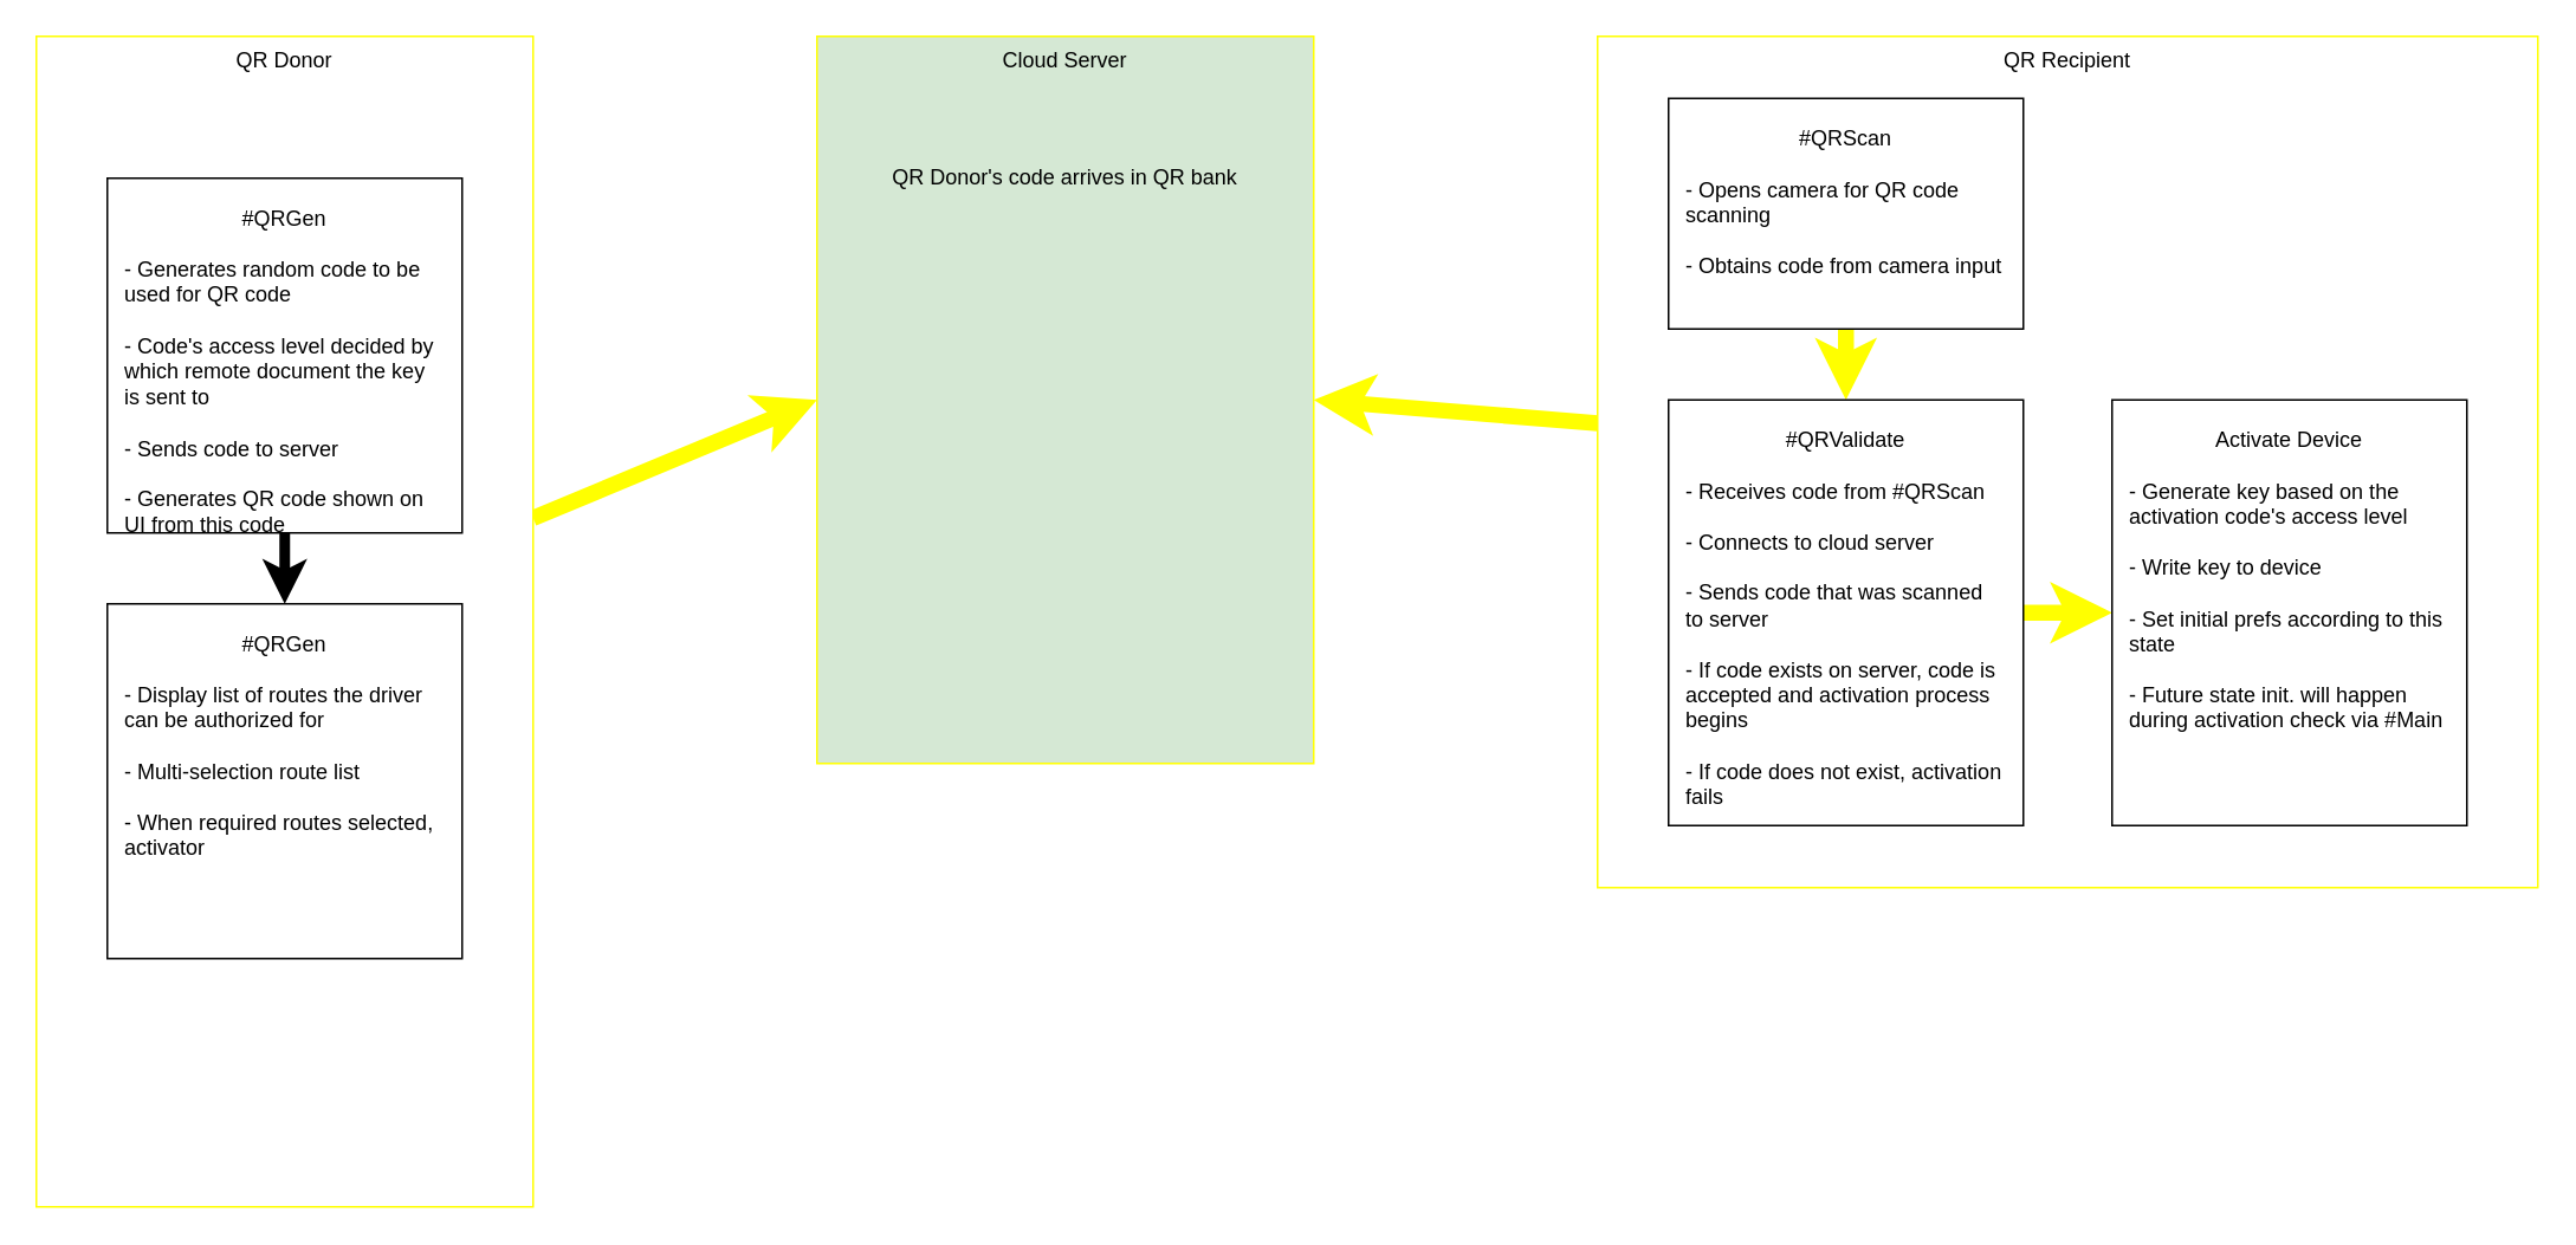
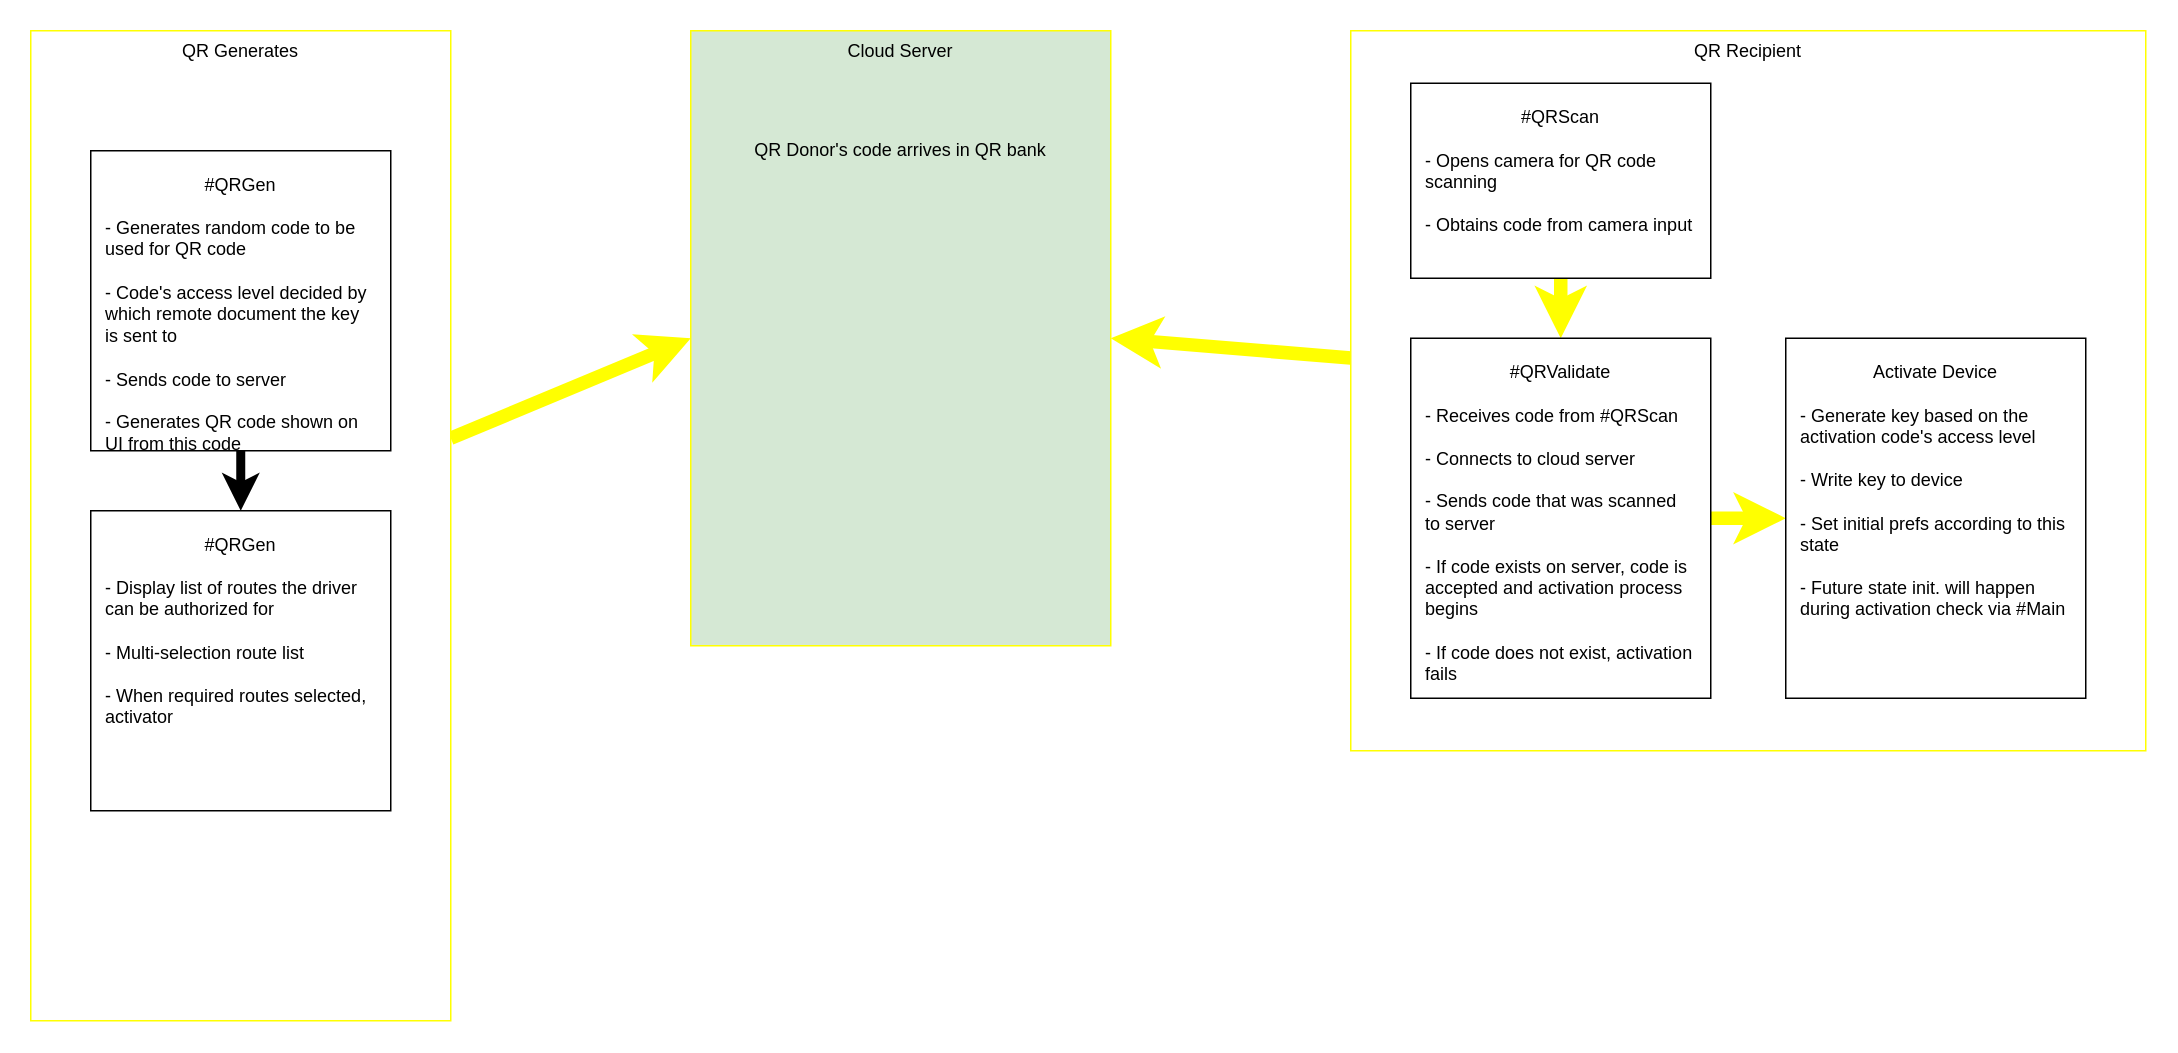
- <mxCell id="3" value="QR Donor" style="rounded=0;whiteSpace=wrap;html=1;verticalAlign=top;strokeColor=#FFFF00;" parent="1" vertex="1"><mxGeometry x="20" y="20" width="280" height="660" as="geometry" /></mxCell>
+ <mxCell id="3" value="QR Generates" style="rounded=0;whiteSpace=wrap;html=1;verticalAlign=top;strokeColor=#FFFF00;" parent="1" vertex="1"><mxGeometry x="20" y="20" width="280" height="660" as="geometry" /></mxCell>
